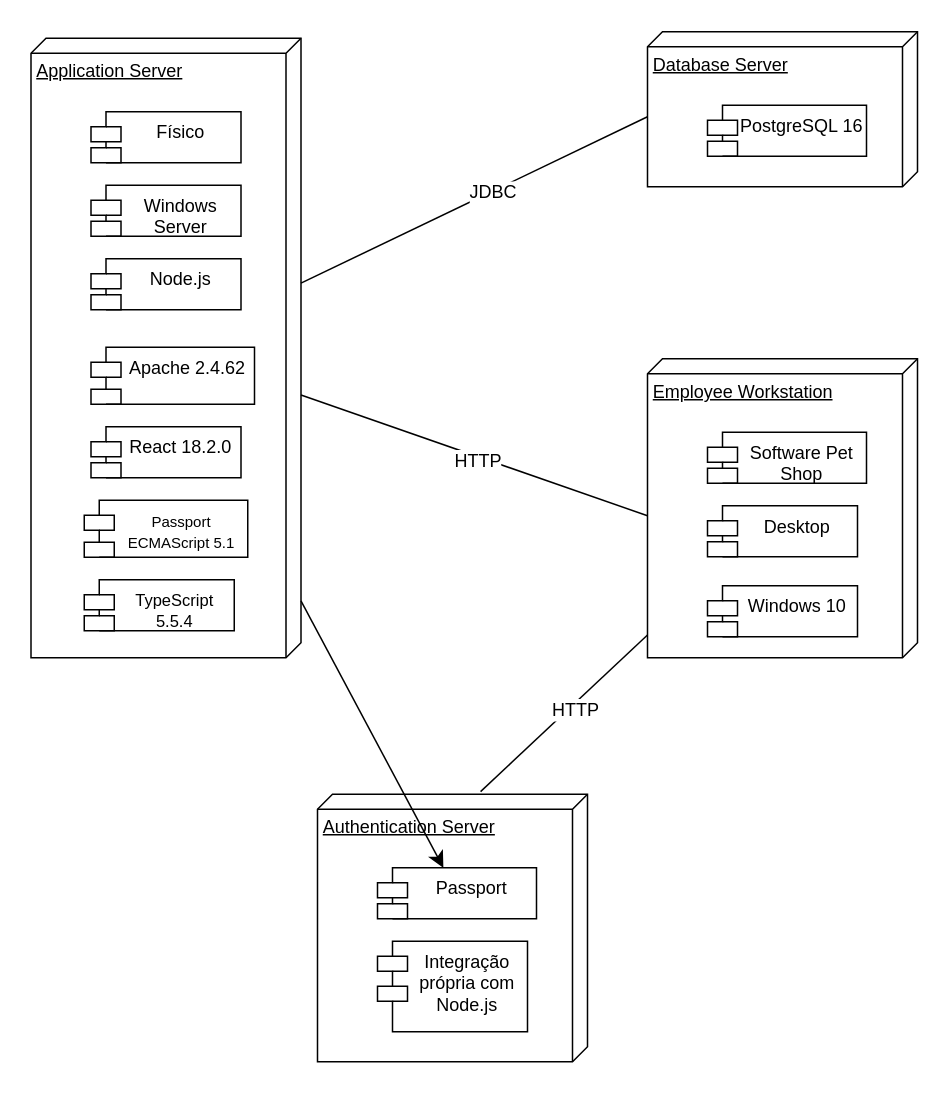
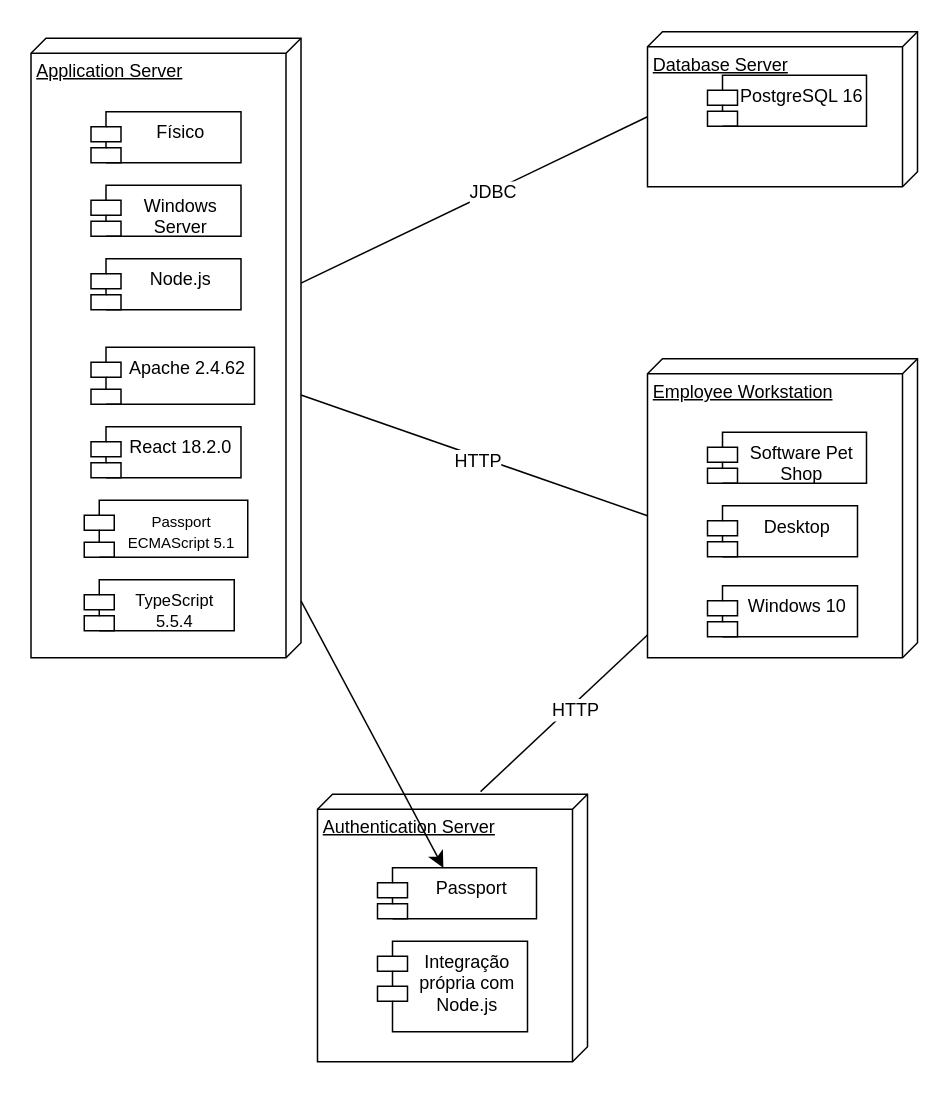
- <mxCell id="13" value="PostgreSQL 16" style="shape=module;align=left;spacingLeft=20;align=center;verticalAlign=top;whiteSpace=wrap;html=1;" vertex="1" parent="1"><mxGeometry x="471" y="69.67" width="106" height="34" as="geometry" /></mxCell>
+ <mxCell id="13" value="PostgreSQL 16" style="shape=module;align=left;spacingLeft=20;align=center;verticalAlign=top;whiteSpace=wrap;html=1;" vertex="1" parent="1"><mxGeometry x="471" y="49.67" width="106" height="34" as="geometry" /></mxCell>
